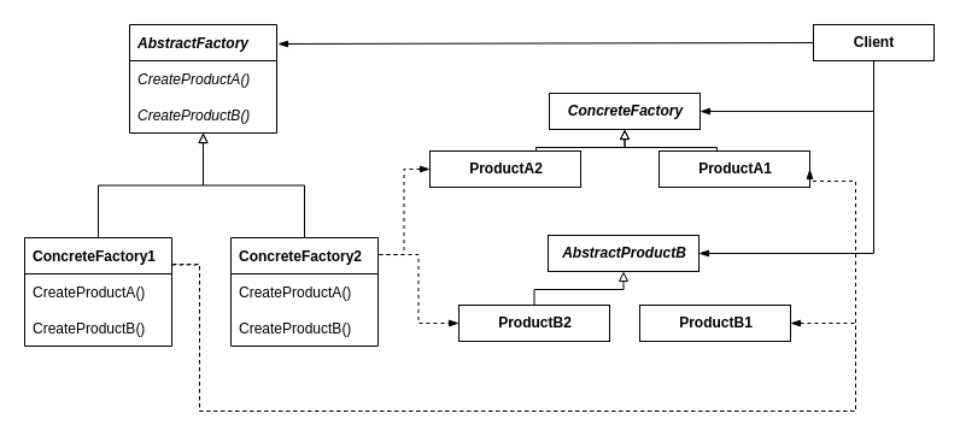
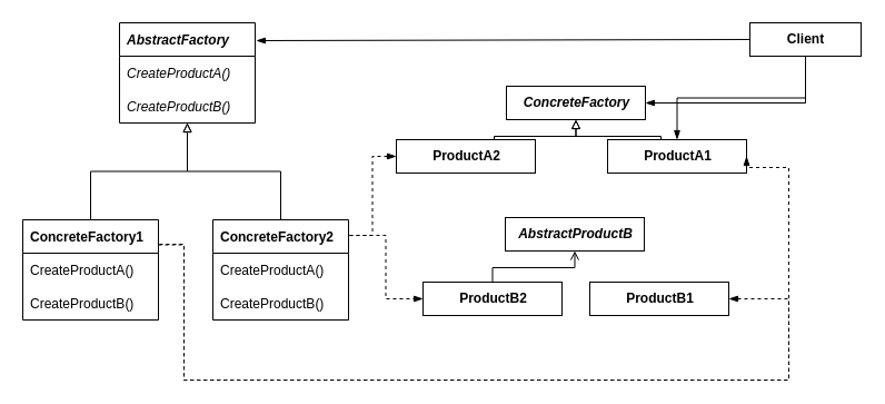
- <mxCell id="25" value="" style="endArrow=blockThin;html=1;rounded=0;exitX=0.5;exitY=1;exitDx=0;exitDy=0;endFill=1;entryX=1;entryY=0.5;entryDx=0;entryDy=0;edgeStyle=orthogonalEdgeStyle;" edge="1" parent="1" source="2" target="19"><mxGeometry width="50" height="50" relative="1" as="geometry"><mxPoint x="734" y="60" as="sourcePoint" /><mxPoint x="590" y="102" as="targetPoint" /></mxGeometry></mxCell>
+ <mxCell id="25" value="" style="endArrow=blockThin;html=1;rounded=0;exitX=0.5;exitY=1;exitDx=0;exitDy=0;endFill=1;edgeStyle=orthogonalEdgeStyle;" edge="1" parent="1" source="2" target="16"><mxGeometry width="50" height="50" relative="1" as="geometry"><mxPoint x="734" y="60" as="sourcePoint" /><mxPoint x="590" y="102" as="targetPoint" /></mxGeometry></mxCell>
- <mxCell id="22" value="" style="rounded=0;orthogonalLoop=1;jettySize=auto;html=1;fontSize=12;startSize=30;endArrow=block;endFill=0;exitX=0.5;exitY=0;exitDx=0;exitDy=0;entryX=0.5;entryY=1;entryDx=0;entryDy=0;edgeStyle=orthogonalEdgeStyle;" edge="1" parent="1" source="20" target="19"><mxGeometry relative="1" as="geometry"><mxPoint x="435" y="245" as="sourcePoint" /><mxPoint x="359" y="217" as="targetPoint" /><Array as="points"><mxPoint x="443" y="240" /><mxPoint x="517" y="240" /></Array></mxGeometry></mxCell>
+ <mxCell id="22" value="" style="rounded=0;orthogonalLoop=1;jettySize=auto;html=1;fontSize=12;startSize=30;endArrow=open;endFill=0;exitX=0.5;exitY=0;exitDx=0;exitDy=0;entryX=0.5;entryY=1;entryDx=0;entryDy=0;edgeStyle=orthogonalEdgeStyle;" edge="1" parent="1" source="20" target="19"><mxGeometry relative="1" as="geometry"><mxPoint x="435" y="245" as="sourcePoint" /><mxPoint x="359" y="217" as="targetPoint" /><Array as="points"><mxPoint x="443" y="240" /><mxPoint x="517" y="240" /></Array></mxGeometry></mxCell>
